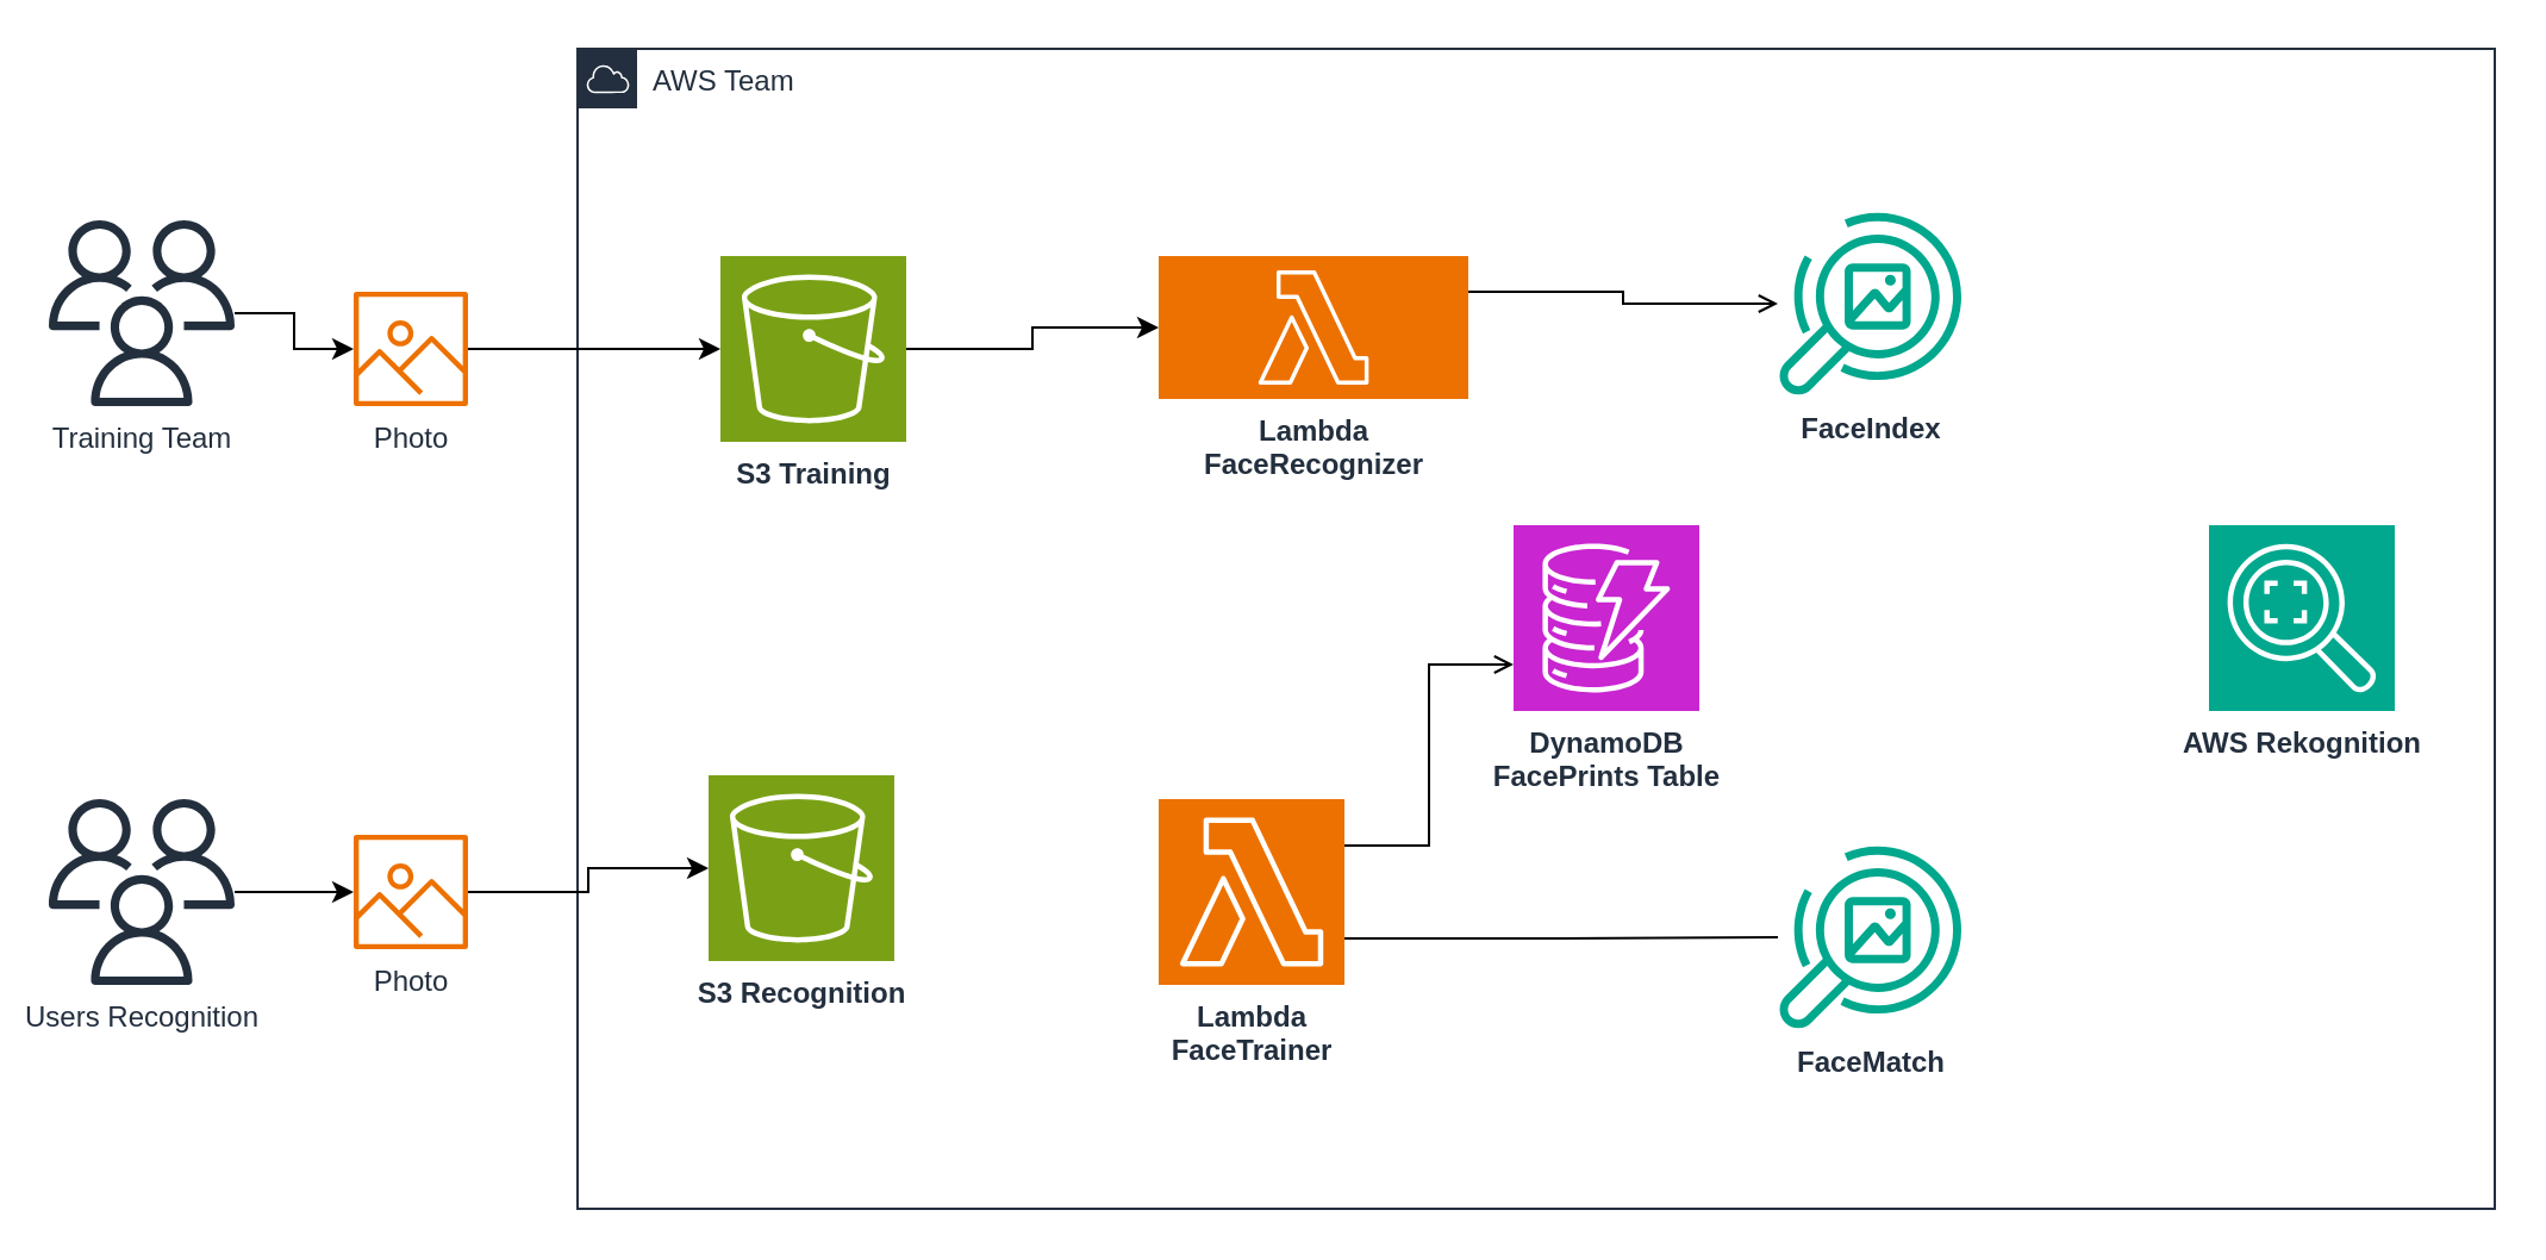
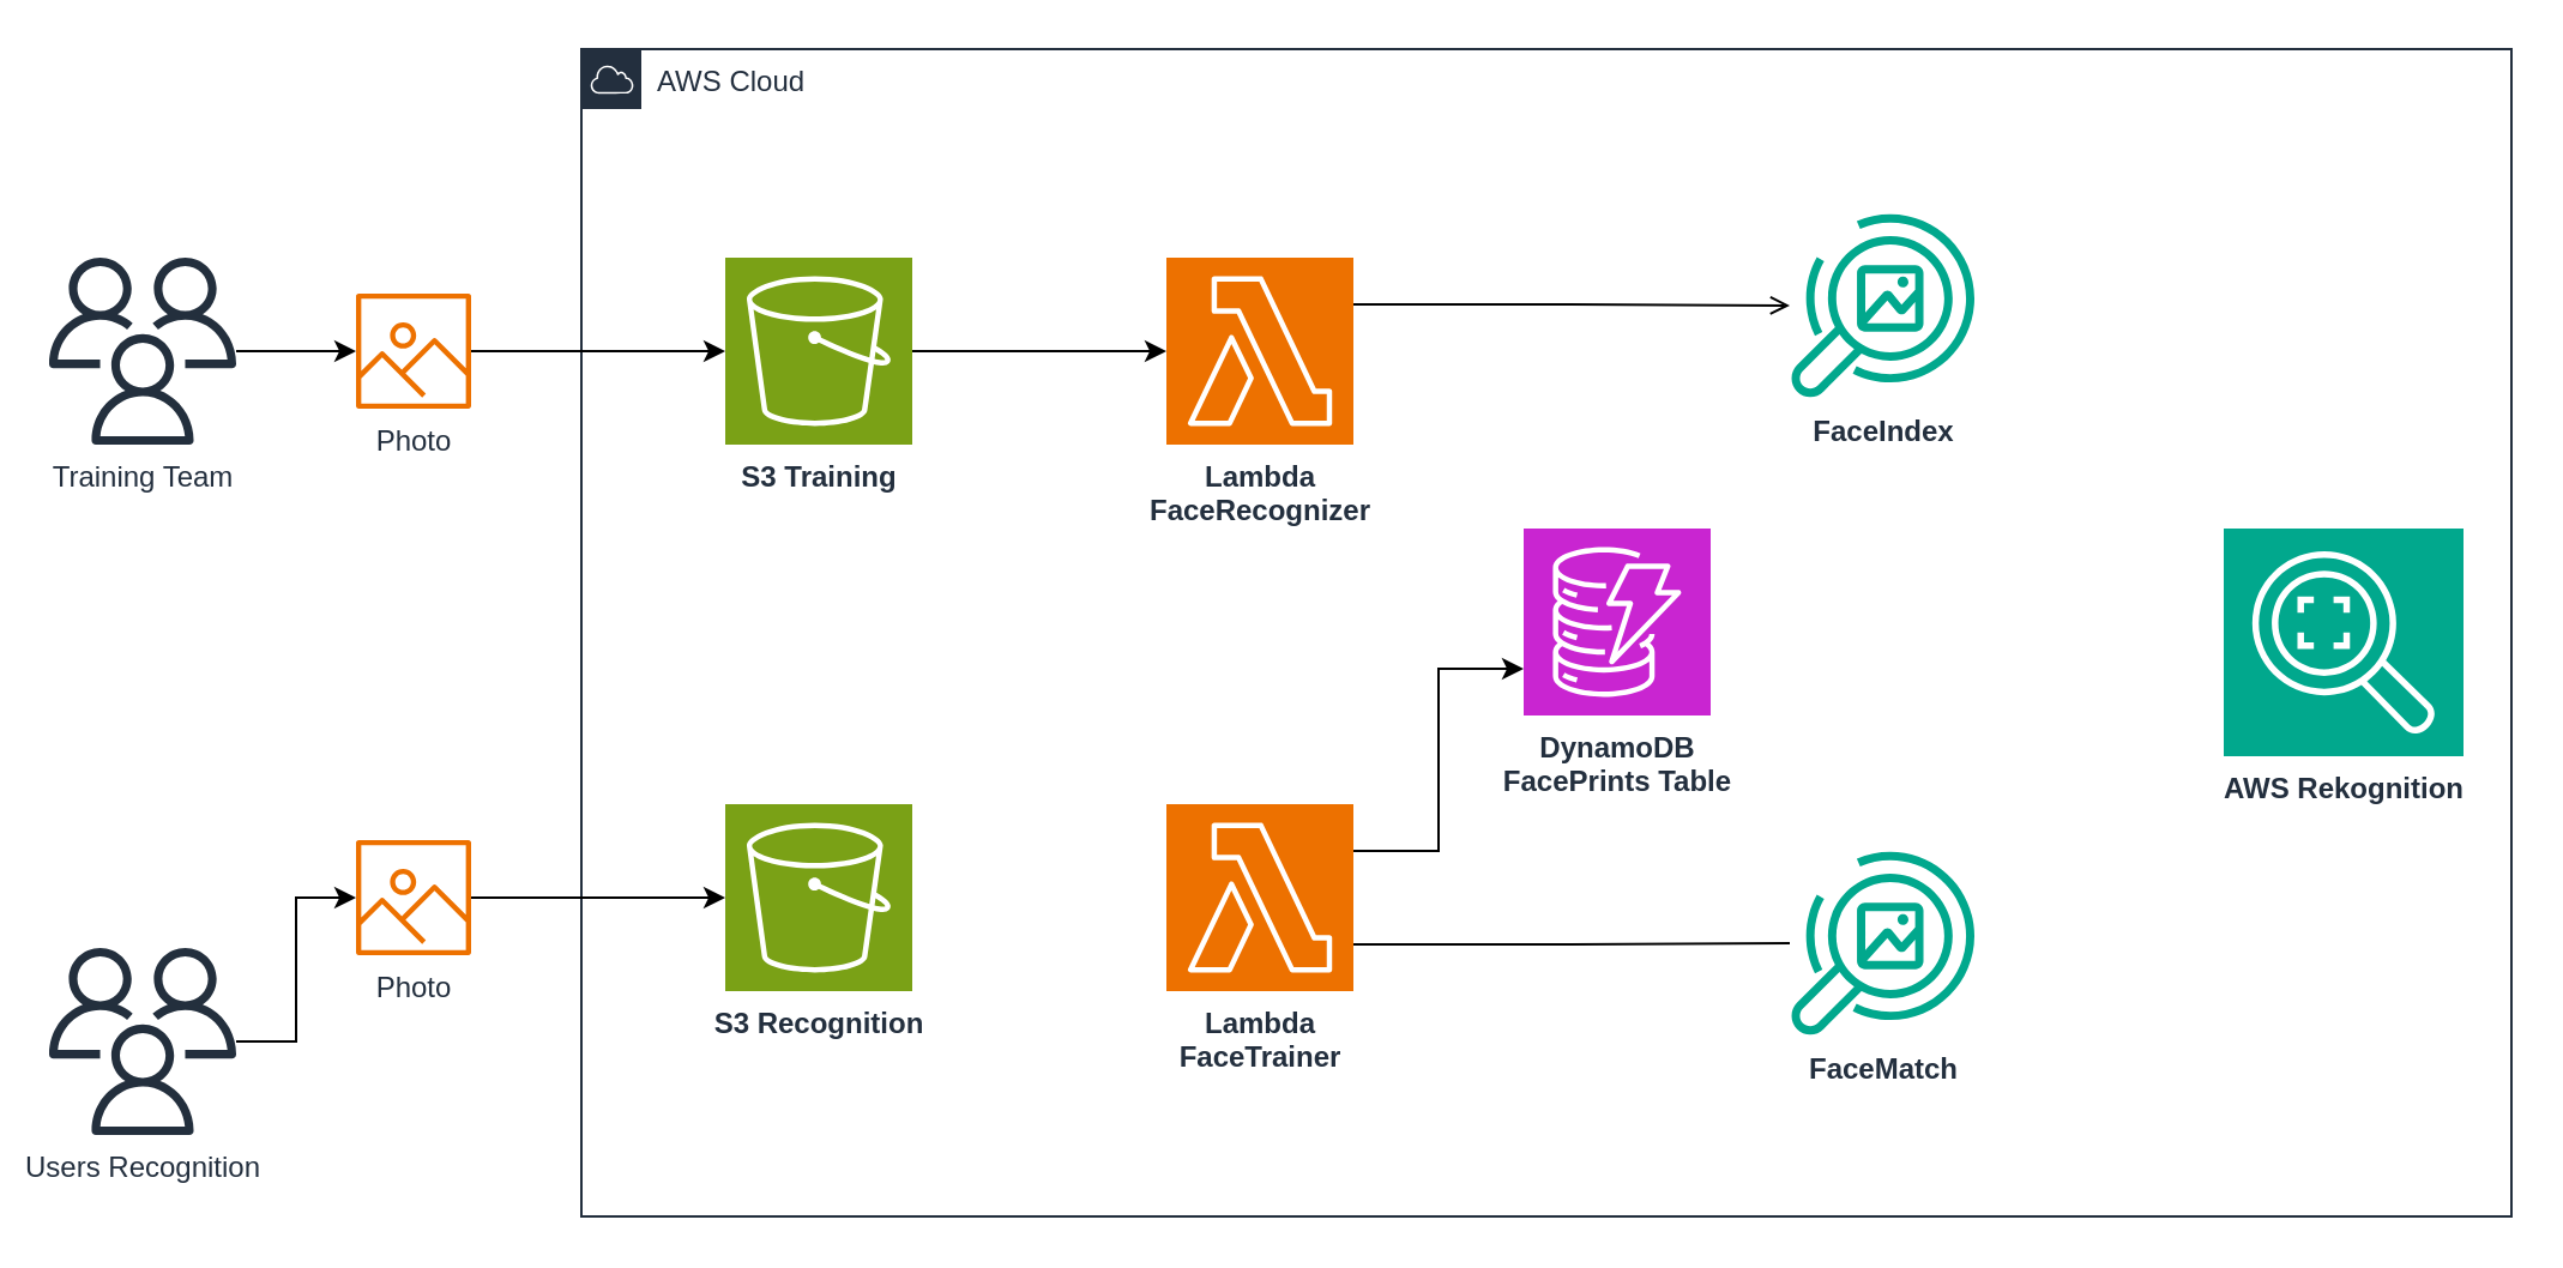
- <mxCell id="4" value="AWS Team" style="points=[[0,0],[0.25,0],[0.5,0],[0.75,0],[1,0],[1,0.25],[1,0.5],[1,0.75],[1,1],[0.75,1],[0.5,1],[0.25,1],[0,1],[0,0.75],[0,0.5],[0,0.25]];outlineConnect=0;gradientColor=none;html=1;whiteSpace=wrap;fontSize=12;fontStyle=0;container=0;pointerEvents=0;collapsible=0;recursiveResize=0;shape=mxgraph.aws4.group;grIcon=mxgraph.aws4.group_aws_cloud;strokeColor=#232F3E;fillColor=none;verticalAlign=top;align=left;spacingLeft=30;fontColor=#232F3E;dashed=0;" vertex="1" parent="1"><mxGeometry x="242" y="20" width="805" height="487" as="geometry" /></mxCell>
+ <mxCell id="4" value="AWS Cloud" style="points=[[0,0],[0.25,0],[0.5,0],[0.75,0],[1,0],[1,0.25],[1,0.5],[1,0.75],[1,1],[0.75,1],[0.5,1],[0.25,1],[0,1],[0,0.75],[0,0.5],[0,0.25]];outlineConnect=0;gradientColor=none;html=1;whiteSpace=wrap;fontSize=12;fontStyle=0;container=0;pointerEvents=0;collapsible=0;recursiveResize=0;shape=mxgraph.aws4.group;grIcon=mxgraph.aws4.group_aws_cloud;strokeColor=#232F3E;fillColor=none;verticalAlign=top;align=left;spacingLeft=30;fontColor=#232F3E;dashed=0;" vertex="1" parent="1"><mxGeometry x="242" y="20" width="805" height="487" as="geometry" /></mxCell>
- <mxCell id="3" value="Training Team" style="sketch=0;outlineConnect=0;fontColor=#232F3E;gradientColor=none;fillColor=#232F3D;strokeColor=none;dashed=0;verticalLabelPosition=bottom;verticalAlign=top;align=center;html=1;fontSize=12;fontStyle=0;aspect=fixed;pointerEvents=1;shape=mxgraph.aws4.users;" vertex="1" parent="1"><mxGeometry x="20" y="92" width="78" height="78" as="geometry" /></mxCell>
+ <mxCell id="3" value="Training Team" style="sketch=0;outlineConnect=0;fontColor=#232F3E;gradientColor=none;fillColor=#232F3D;strokeColor=none;dashed=0;verticalLabelPosition=bottom;verticalAlign=top;align=center;html=1;fontSize=12;fontStyle=0;aspect=fixed;pointerEvents=1;shape=mxgraph.aws4.users;" vertex="1" parent="1"><mxGeometry x="20" y="107" width="78" height="78" as="geometry" /></mxCell>
- <mxCell id="21" value="Lambda&lt;div&gt;FaceRecognizer&lt;/div&gt;" style="sketch=0;points=[[0,0,0],[0.25,0,0],[0.5,0,0],[0.75,0,0],[1,0,0],[0,1,0],[0.25,1,0],[0.5,1,0],[0.75,1,0],[1,1,0],[0,0.25,0],[0,0.5,0],[0,0.75,0],[1,0.25,0],[1,0.5,0],[1,0.75,0]];outlineConnect=0;fontColor=#232F3E;fillColor=#ED7100;strokeColor=#ffffff;dashed=0;verticalLabelPosition=bottom;verticalAlign=top;align=center;html=1;fontSize=12;fontStyle=1;aspect=fixed;shape=mxgraph.aws4.resourceIcon;resIcon=mxgraph.aws4.lambda;" vertex="1" parent="1"><mxGeometry x="486" y="107" width="130" height="60" as="geometry" /></mxCell>
+ <mxCell id="21" value="Lambda&lt;div&gt;FaceRecognizer&lt;/div&gt;" style="sketch=0;points=[[0,0,0],[0.25,0,0],[0.5,0,0],[0.75,0,0],[1,0,0],[0,1,0],[0.25,1,0],[0.5,1,0],[0.75,1,0],[1,1,0],[0,0.25,0],[0,0.5,0],[0,0.75,0],[1,0.25,0],[1,0.5,0],[1,0.75,0]];outlineConnect=0;fontColor=#232F3E;fillColor=#ED7100;strokeColor=#ffffff;dashed=0;verticalLabelPosition=bottom;verticalAlign=top;align=center;html=1;fontSize=12;fontStyle=1;aspect=fixed;shape=mxgraph.aws4.resourceIcon;resIcon=mxgraph.aws4.lambda;" vertex="1" parent="1"><mxGeometry x="486" y="107" width="78" height="78" as="geometry" /></mxCell>
- <mxCell id="14" value="AWS Rekognition" style="sketch=0;points=[[0,0,0],[0.25,0,0],[0.5,0,0],[0.75,0,0],[1,0,0],[0,1,0],[0.25,1,0],[0.5,1,0],[0.75,1,0],[1,1,0],[0,0.25,0],[0,0.5,0],[0,0.75,0],[1,0.25,0],[1,0.5,0],[1,0.75,0]];outlineConnect=0;fontColor=#232F3E;fillColor=#01A88D;strokeColor=#ffffff;dashed=0;verticalLabelPosition=bottom;verticalAlign=top;align=center;html=1;fontSize=12;fontStyle=1;aspect=fixed;shape=mxgraph.aws4.resourceIcon;resIcon=mxgraph.aws4.rekognition_2;" vertex="1" parent="1"><mxGeometry x="927" y="220" width="78" height="78" as="geometry" /></mxCell>
+ <mxCell id="14" value="AWS Rekognition" style="sketch=0;points=[[0,0,0],[0.25,0,0],[0.5,0,0],[0.75,0,0],[1,0,0],[0,1,0],[0.25,1,0],[0.5,1,0],[0.75,1,0],[1,1,0],[0,0.25,0],[0,0.5,0],[0,0.75,0],[1,0.25,0],[1,0.5,0],[1,0.75,0]];outlineConnect=0;fontColor=#232F3E;fillColor=#01A88D;strokeColor=#ffffff;dashed=0;verticalLabelPosition=bottom;verticalAlign=top;align=center;html=1;fontSize=12;fontStyle=1;aspect=fixed;shape=mxgraph.aws4.resourceIcon;resIcon=mxgraph.aws4.rekognition_2;" vertex="1" parent="1"><mxGeometry x="927" y="220" width="100" height="95" as="geometry" /></mxCell>
- <mxCell id="22" style="edgeStyle=orthogonalEdgeStyle;rounded=0;orthogonalLoop=1;jettySize=auto;html=1;exitX=1;exitY=0.25;exitDx=0;exitDy=0;exitPerimeter=0;entryX=0;entryY=0.75;entryDx=0;entryDy=0;entryPerimeter=0;endArrow=open;" edge="1" parent="1" source="19" target="17"><mxGeometry relative="1" as="geometry" /></mxCell>
+ <mxCell id="22" style="edgeStyle=orthogonalEdgeStyle;rounded=0;orthogonalLoop=1;jettySize=auto;html=1;exitX=1;exitY=0.25;exitDx=0;exitDy=0;exitPerimeter=0;entryX=0;entryY=0.75;entryDx=0;entryDy=0;entryPerimeter=0;" edge="1" parent="1" source="19" target="17"><mxGeometry relative="1" as="geometry" /></mxCell>
- <mxCell id="9" value="S3 Recognition" style="sketch=0;points=[[0,0,0],[0.25,0,0],[0.5,0,0],[0.75,0,0],[1,0,0],[0,1,0],[0.25,1,0],[0.5,1,0],[0.75,1,0],[1,1,0],[0,0.25,0],[0,0.5,0],[0,0.75,0],[1,0.25,0],[1,0.5,0],[1,0.75,0]];outlineConnect=0;fontColor=#232F3E;fillColor=#7AA116;strokeColor=#ffffff;dashed=0;verticalLabelPosition=bottom;verticalAlign=top;align=center;html=1;fontSize=12;fontStyle=1;aspect=fixed;shape=mxgraph.aws4.resourceIcon;resIcon=mxgraph.aws4.s3;" vertex="1" parent="1"><mxGeometry x="297" y="325" width="78" height="78" as="geometry" /></mxCell>
+ <mxCell id="9" value="S3 Recognition" style="sketch=0;points=[[0,0,0],[0.25,0,0],[0.5,0,0],[0.75,0,0],[1,0,0],[0,1,0],[0.25,1,0],[0.5,1,0],[0.75,1,0],[1,1,0],[0,0.25,0],[0,0.5,0],[0,0.75,0],[1,0.25,0],[1,0.5,0],[1,0.75,0]];outlineConnect=0;fontColor=#232F3E;fillColor=#7AA116;strokeColor=#ffffff;dashed=0;verticalLabelPosition=bottom;verticalAlign=top;align=center;html=1;fontSize=12;fontStyle=1;aspect=fixed;shape=mxgraph.aws4.resourceIcon;resIcon=mxgraph.aws4.s3;" vertex="1" parent="1"><mxGeometry x="302" y="335" width="78" height="78" as="geometry" /></mxCell>
- <mxCell id="13" value="Users Recognition" style="sketch=0;outlineConnect=0;fontColor=#232F3E;gradientColor=none;fillColor=#232F3D;strokeColor=none;dashed=0;verticalLabelPosition=bottom;verticalAlign=top;align=center;html=1;fontSize=12;fontStyle=0;aspect=fixed;pointerEvents=1;shape=mxgraph.aws4.users;" vertex="1" parent="1"><mxGeometry x="20" y="335" width="78" height="78" as="geometry" /></mxCell>
+ <mxCell id="13" value="Users Recognition" style="sketch=0;outlineConnect=0;fontColor=#232F3E;gradientColor=none;fillColor=#232F3D;strokeColor=none;dashed=0;verticalLabelPosition=bottom;verticalAlign=top;align=center;html=1;fontSize=12;fontStyle=0;aspect=fixed;pointerEvents=1;shape=mxgraph.aws4.users;" vertex="1" parent="1"><mxGeometry x="20" y="395" width="78" height="78" as="geometry" /></mxCell>
